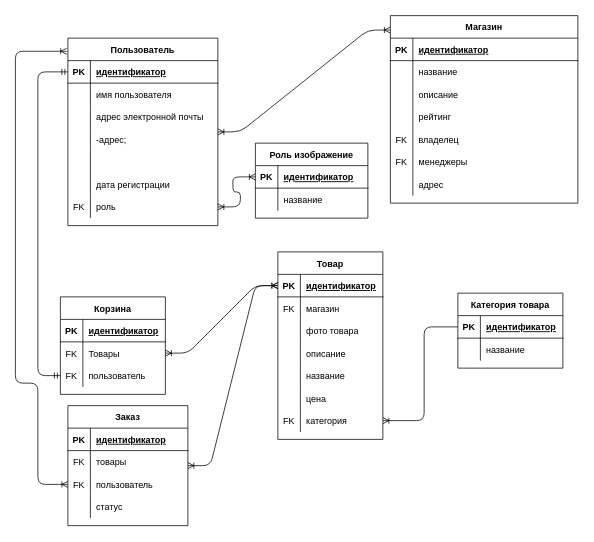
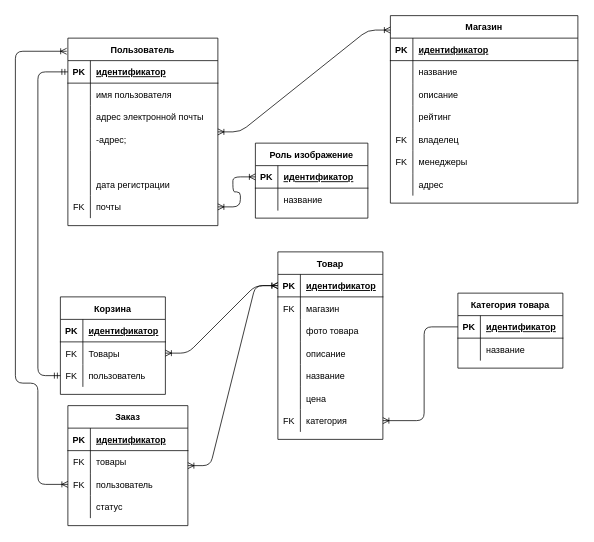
- <mxCell id="22" value="роль" style="shape=partialRectangle;overflow=hidden;connectable=0;fillColor=none;top=0;left=0;bottom=0;right=0;align=left;spacingLeft=6;" parent="20" vertex="1"><mxGeometry x="30" width="170" height="30" as="geometry" /></mxCell>
+ <mxCell id="22" value="почты" style="shape=partialRectangle;overflow=hidden;connectable=0;fillColor=none;top=0;left=0;bottom=0;right=0;align=left;spacingLeft=6;" parent="20" vertex="1"><mxGeometry x="30" width="170" height="30" as="geometry" /></mxCell>
